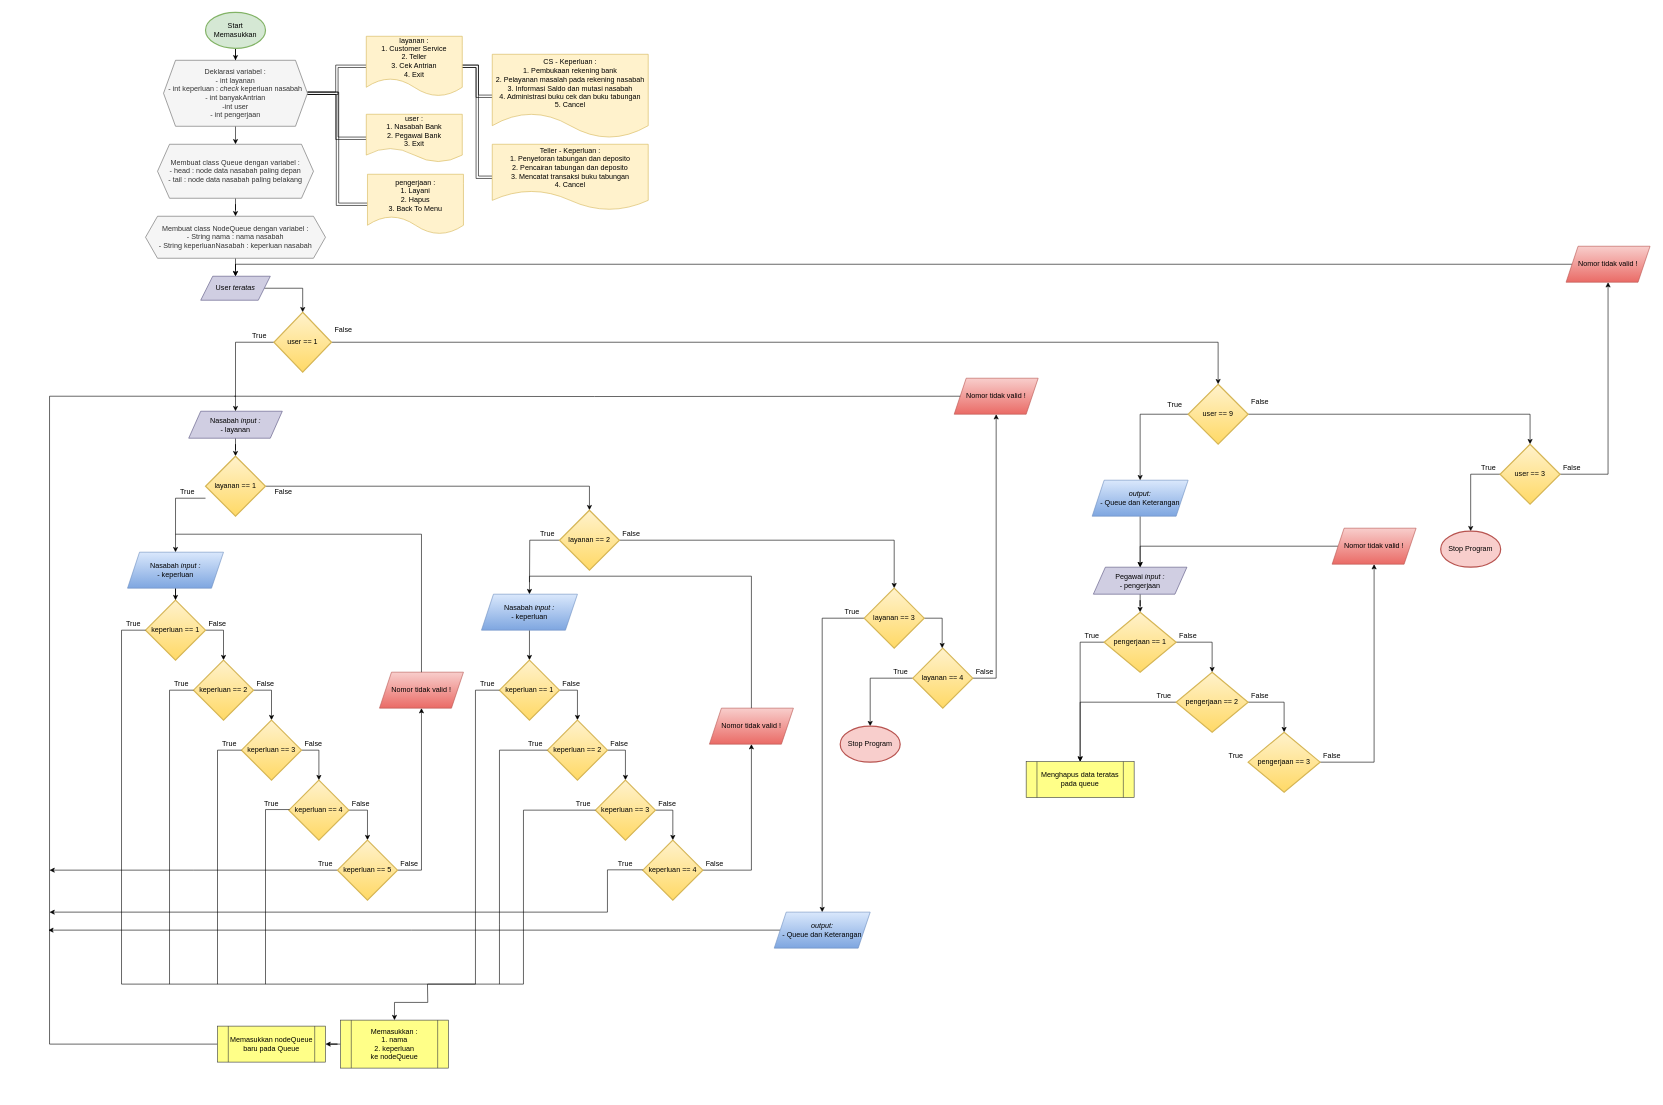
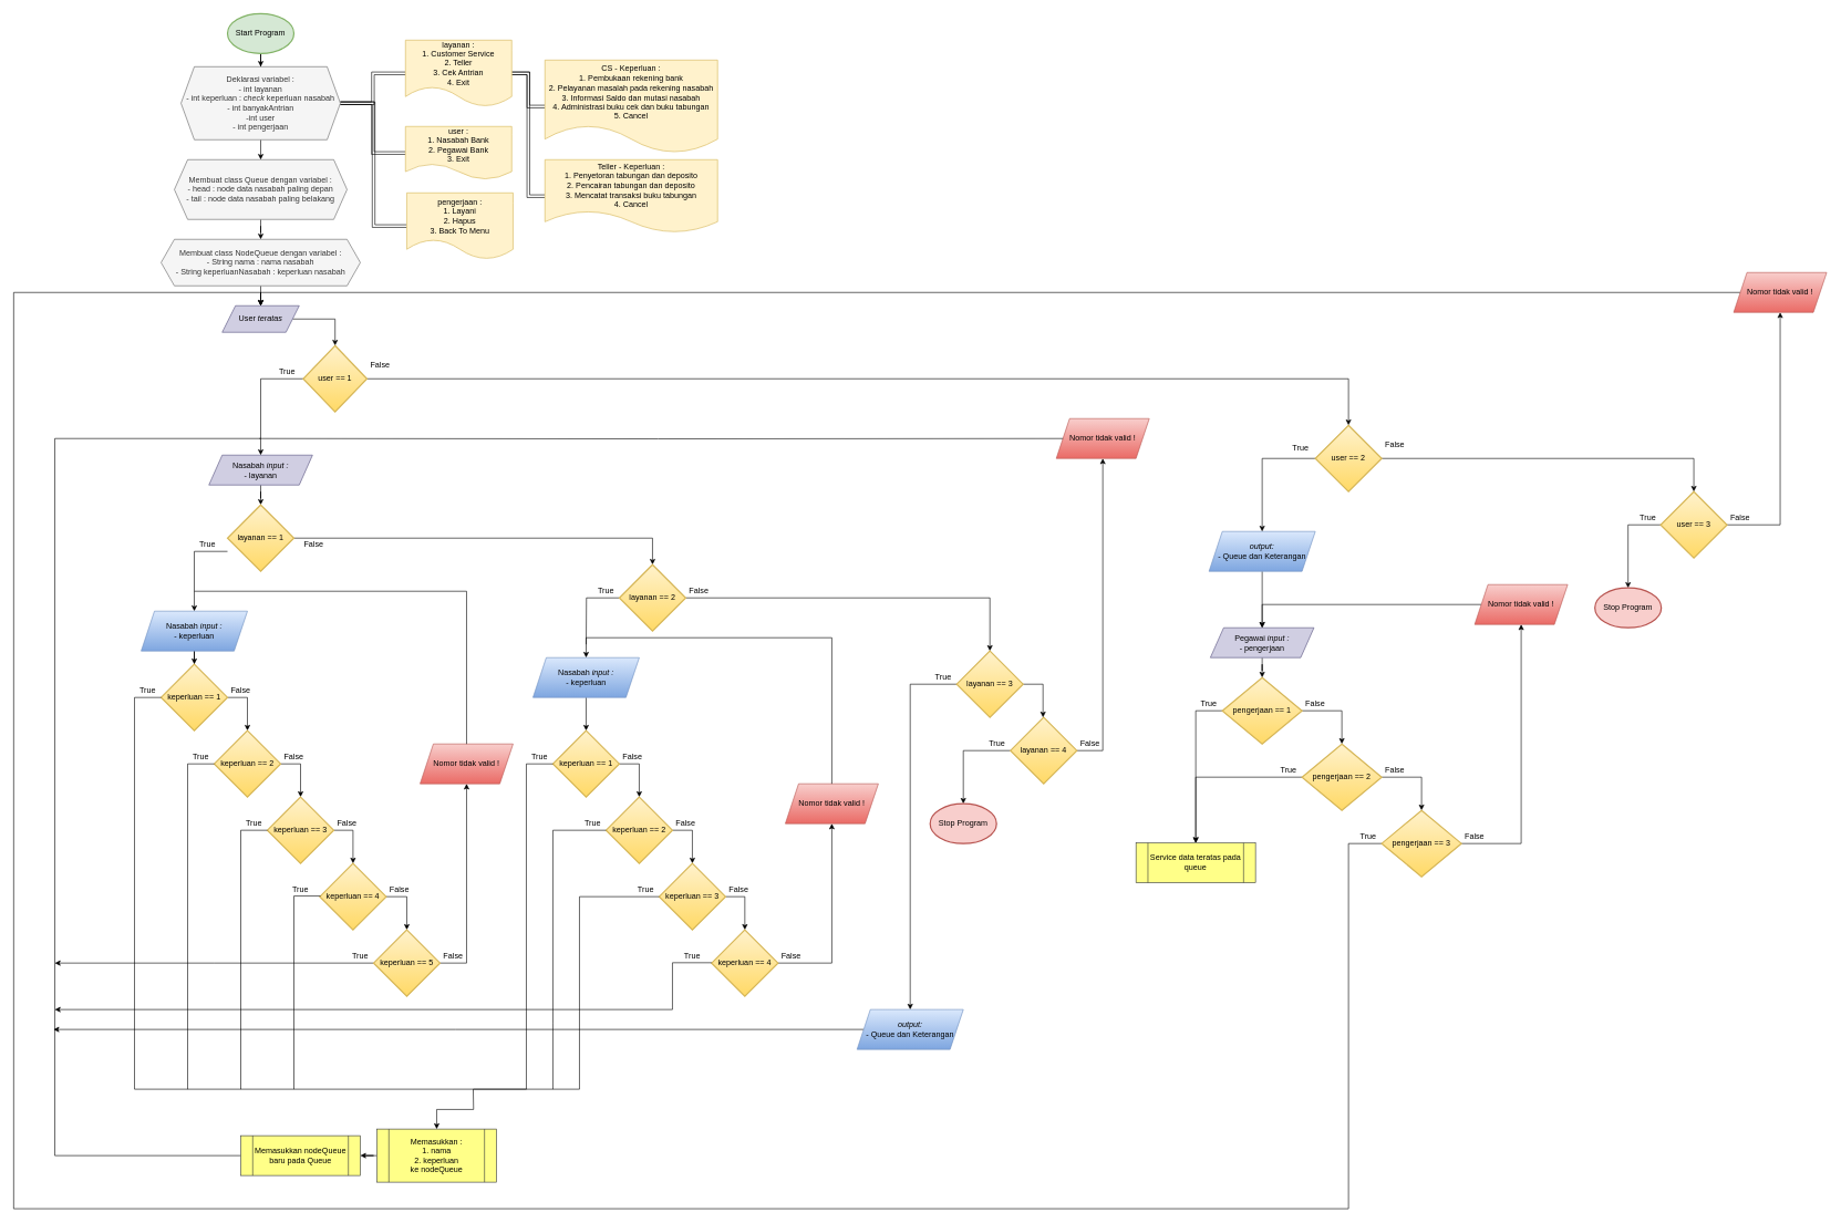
- <mxCell id="3" value="Start Memasukkan" style="strokeWidth=2;html=1;shape=mxgraph.flowchart.start_1;whiteSpace=wrap;shadow=0;strokeColor=#82b366;fillColor=#d5e8d4;gradientDirection=north;" parent="1" vertex="1"><mxGeometry x="342" y="20" width="100" height="60" as="geometry" /></mxCell>
+ <mxCell id="3" value="Start Program" style="strokeWidth=2;html=1;shape=mxgraph.flowchart.start_1;whiteSpace=wrap;shadow=0;strokeColor=#82b366;fillColor=#d5e8d4;gradientDirection=north;" parent="1" vertex="1"><mxGeometry x="342" y="20" width="100" height="60" as="geometry" /></mxCell>
- <mxCell id="131" value="user == 9" style="strokeWidth=2;html=1;shape=mxgraph.flowchart.decision;whiteSpace=wrap;shadow=0;gradientColor=#ffd966;fillColor=#fff2cc;strokeColor=#d6b656;" parent="1" vertex="1"><mxGeometry x="1980" y="640" width="100" height="100" as="geometry" /></mxCell>
+ <mxCell id="131" value="user == 2" style="strokeWidth=2;html=1;shape=mxgraph.flowchart.decision;whiteSpace=wrap;shadow=0;gradientColor=#ffd966;fillColor=#fff2cc;strokeColor=#d6b656;" parent="1" vertex="1"><mxGeometry x="1980" y="640" width="100" height="100" as="geometry" /></mxCell>
- <mxCell id="115" value="Menghapus data teratas pada queue" style="shape=process;whiteSpace=wrap;html=1;backgroundOutline=1;shadow=0;fillColor=#ffff88;strokeColor=#36393d;" parent="1" vertex="1"><mxGeometry x="1710" y="1269" width="180" height="60" as="geometry" /></mxCell>
+ <mxCell id="115" value="Service data teratas pada queue" style="shape=process;whiteSpace=wrap;html=1;backgroundOutline=1;shadow=0;fillColor=#ffff88;strokeColor=#36393d;" parent="1" vertex="1"><mxGeometry x="1710" y="1269" width="180" height="60" as="geometry" /></mxCell>
+ <mxCell id="126" style="edgeStyle=orthogonalEdgeStyle;rounded=0;orthogonalLoop=1;jettySize=auto;html=1;entryX=0.5;entryY=0;entryDx=0;entryDy=0;" parent="1" source="128" target="90" edge="1"><mxGeometry relative="1" as="geometry"><mxPoint x="390" y="460" as="targetPoint" /><Array as="points"><mxPoint x="2030" y="1270" /><mxPoint x="2030" y="1820" /><mxPoint x="20" y="1820" /><mxPoint x="20" y="440" /><mxPoint x="392" y="440" /></Array></mxGeometry></mxCell>
